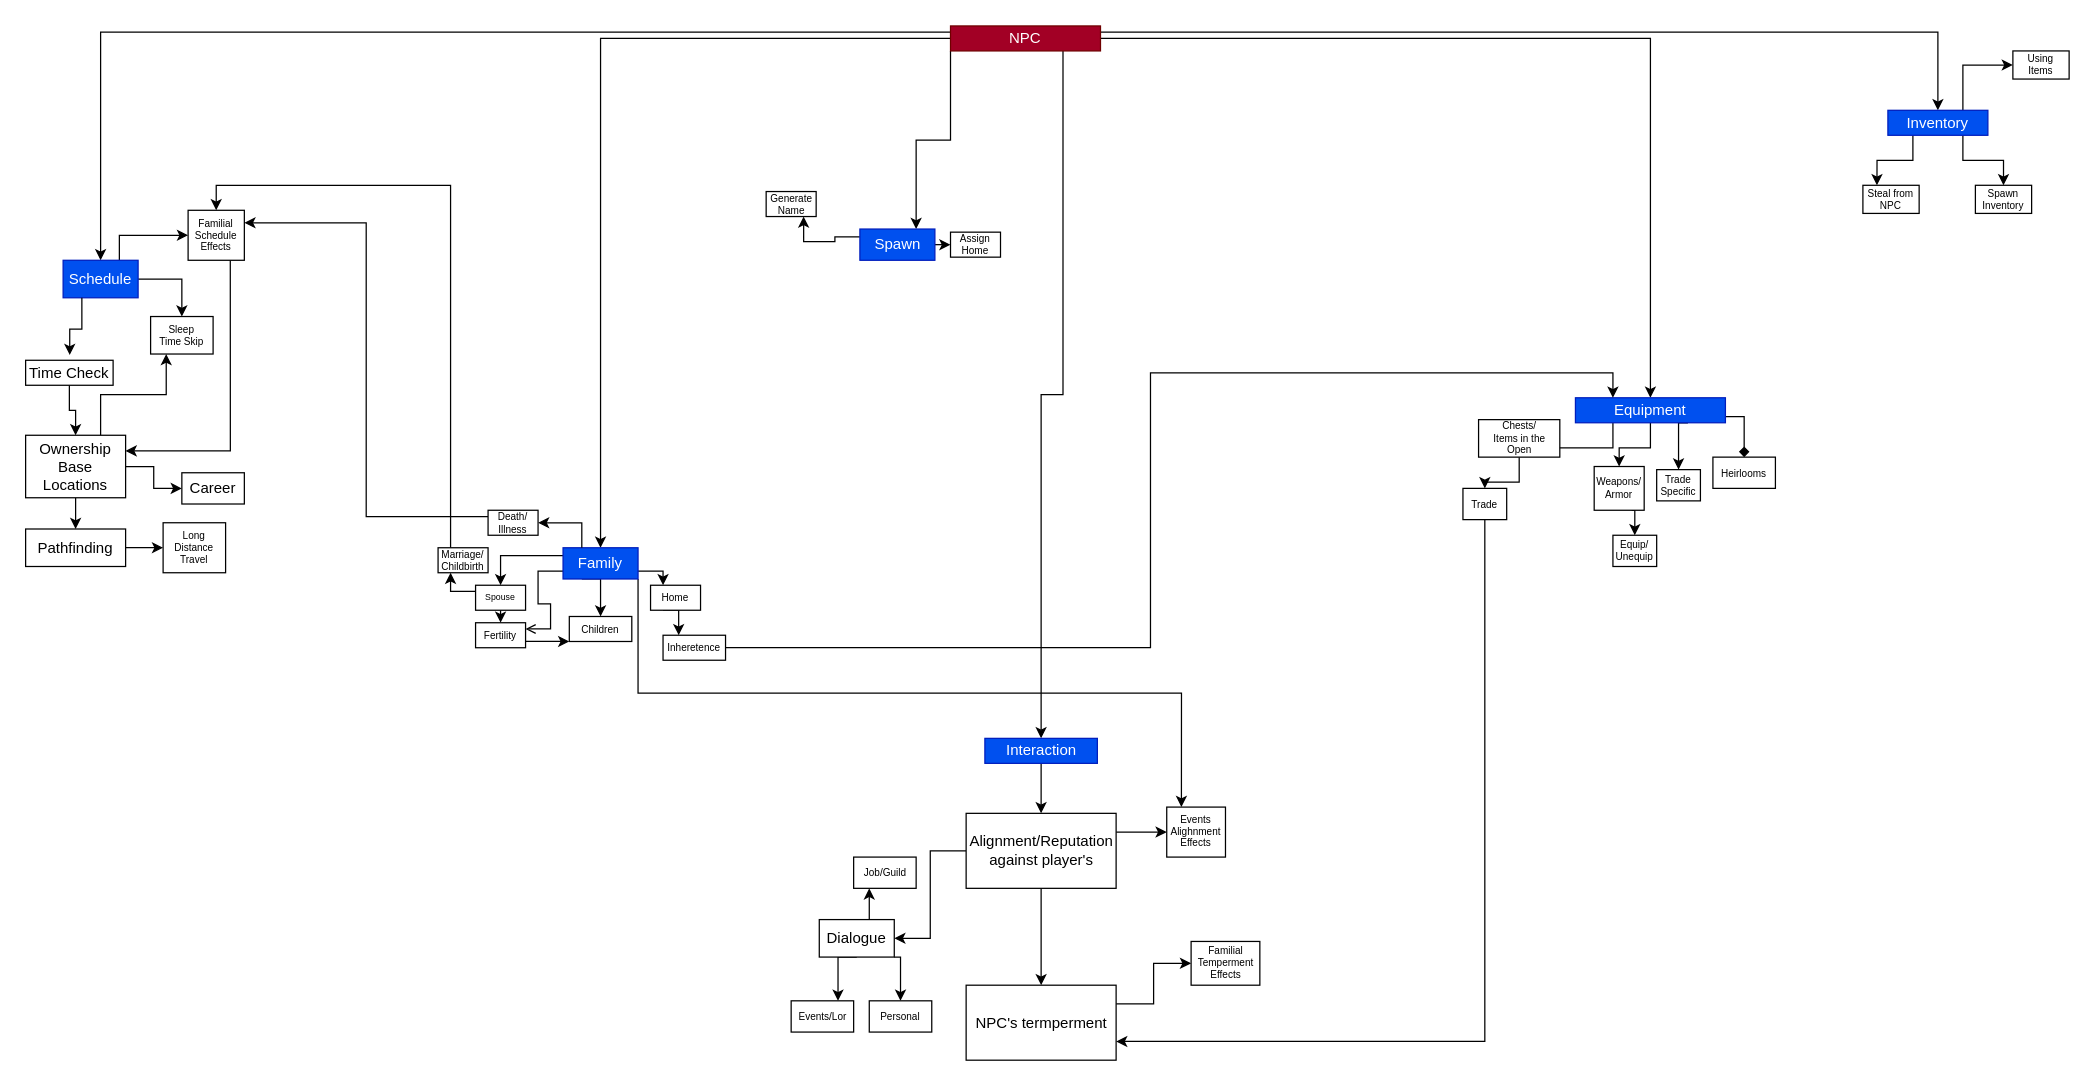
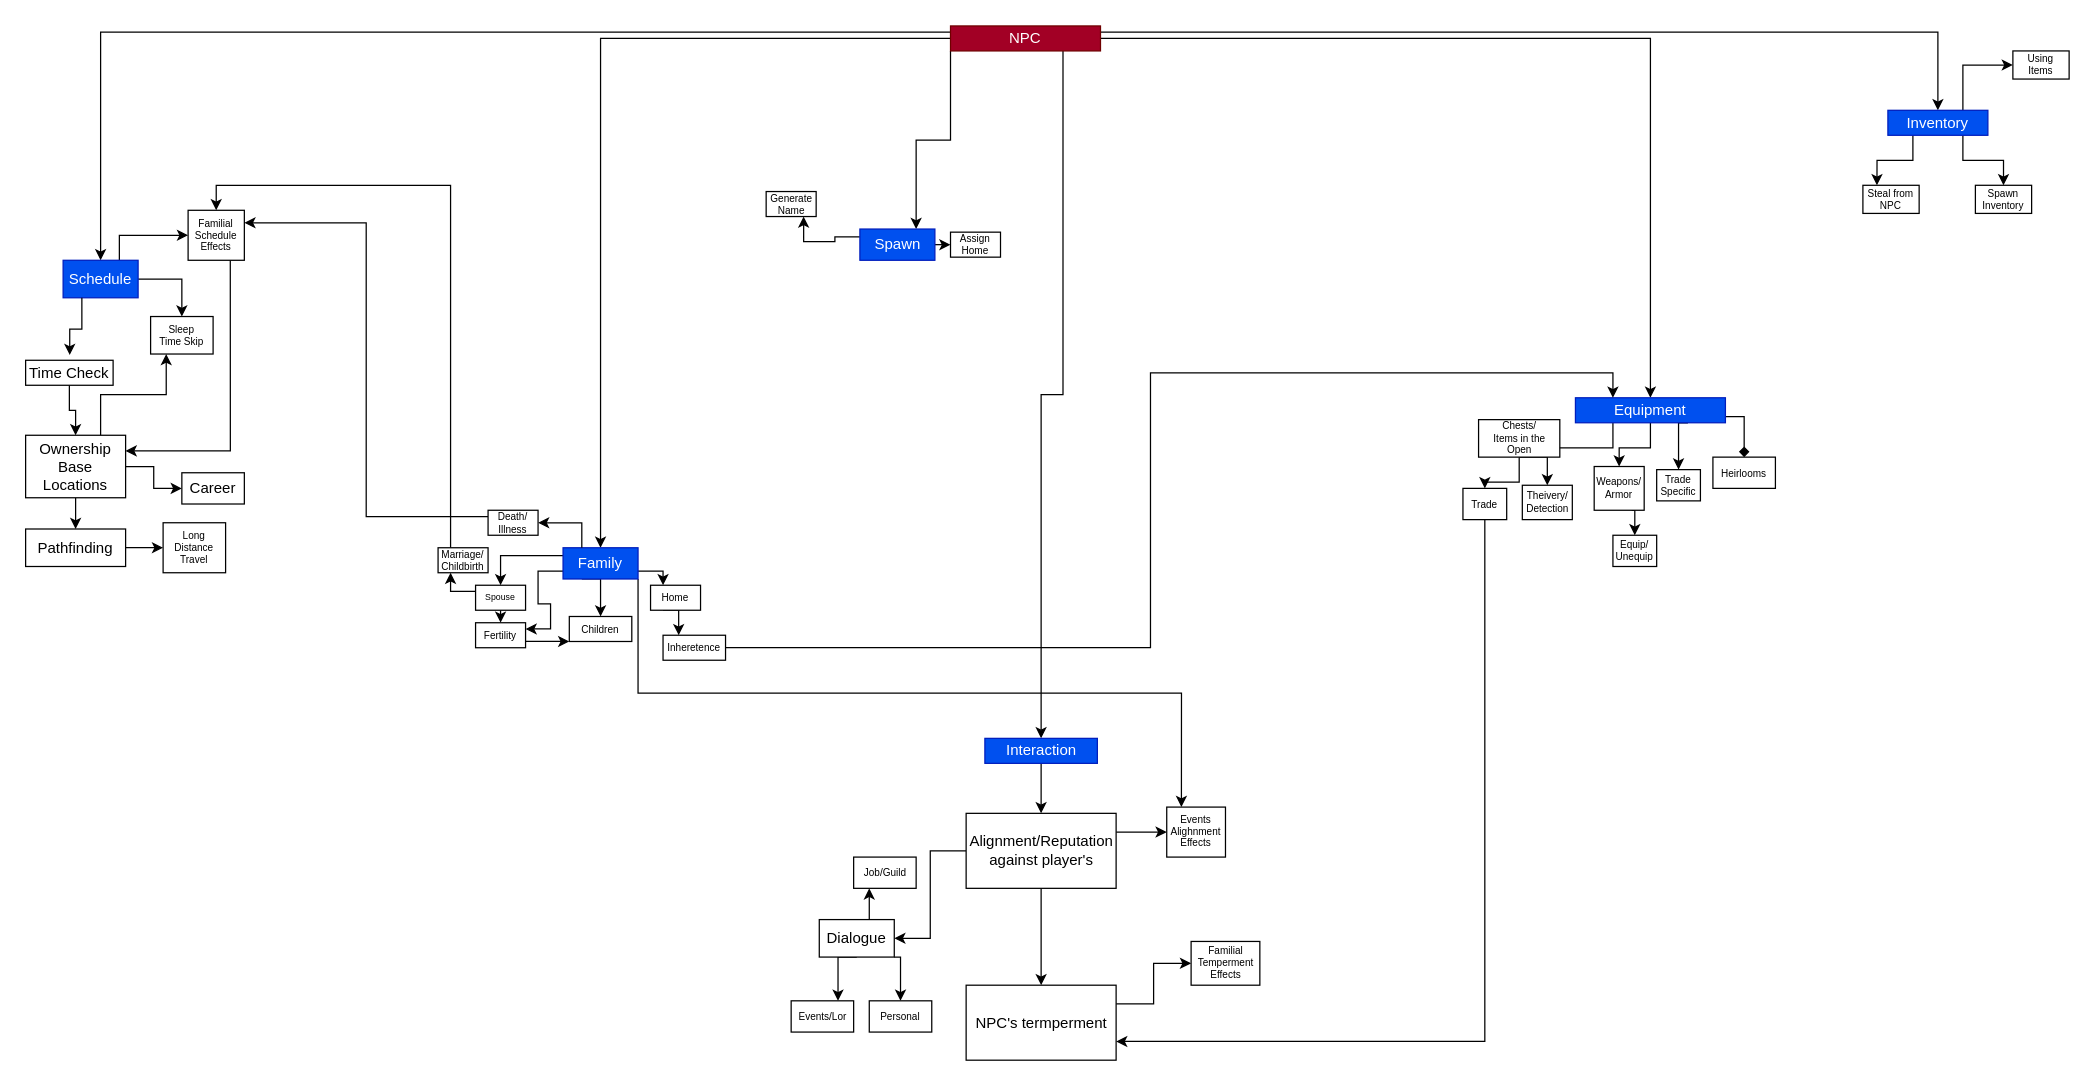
+ <mxCell id="78" style="edgeStyle=orthogonalEdgeStyle;rounded=0;orthogonalLoop=1;jettySize=auto;html=1;exitX=0.5;exitY=1;exitDx=0;exitDy=0;entryX=0.5;entryY=0;entryDx=0;entryDy=0;" parent="1" source="80" target="81" edge="1"><mxGeometry relative="1" as="geometry" /></mxCell>
+ <mxCell id="81" value="Theivery/&lt;br&gt;Detection" style="rounded=0;whiteSpace=wrap;html=1;fontSize=8;" parent="1" vertex="1"><mxGeometry x="1217.5" y="387.5" width="40" height="27.5" as="geometry" /></mxCell>
- <mxCell id="44" style="edgeStyle=orthogonalEdgeStyle;rounded=0;orthogonalLoop=1;jettySize=auto;html=1;exitX=0;exitY=0.75;exitDx=0;exitDy=0;entryX=1;entryY=0.25;entryDx=0;entryDy=0;endArrow=open;" parent="1" source="48" target="55" edge="1"><mxGeometry relative="1" as="geometry" /></mxCell>
+ <mxCell id="44" style="edgeStyle=orthogonalEdgeStyle;rounded=0;orthogonalLoop=1;jettySize=auto;html=1;exitX=0;exitY=0.75;exitDx=0;exitDy=0;entryX=1;entryY=0.25;entryDx=0;entryDy=0;" parent="1" source="48" target="55" edge="1"><mxGeometry relative="1" as="geometry" /></mxCell>
